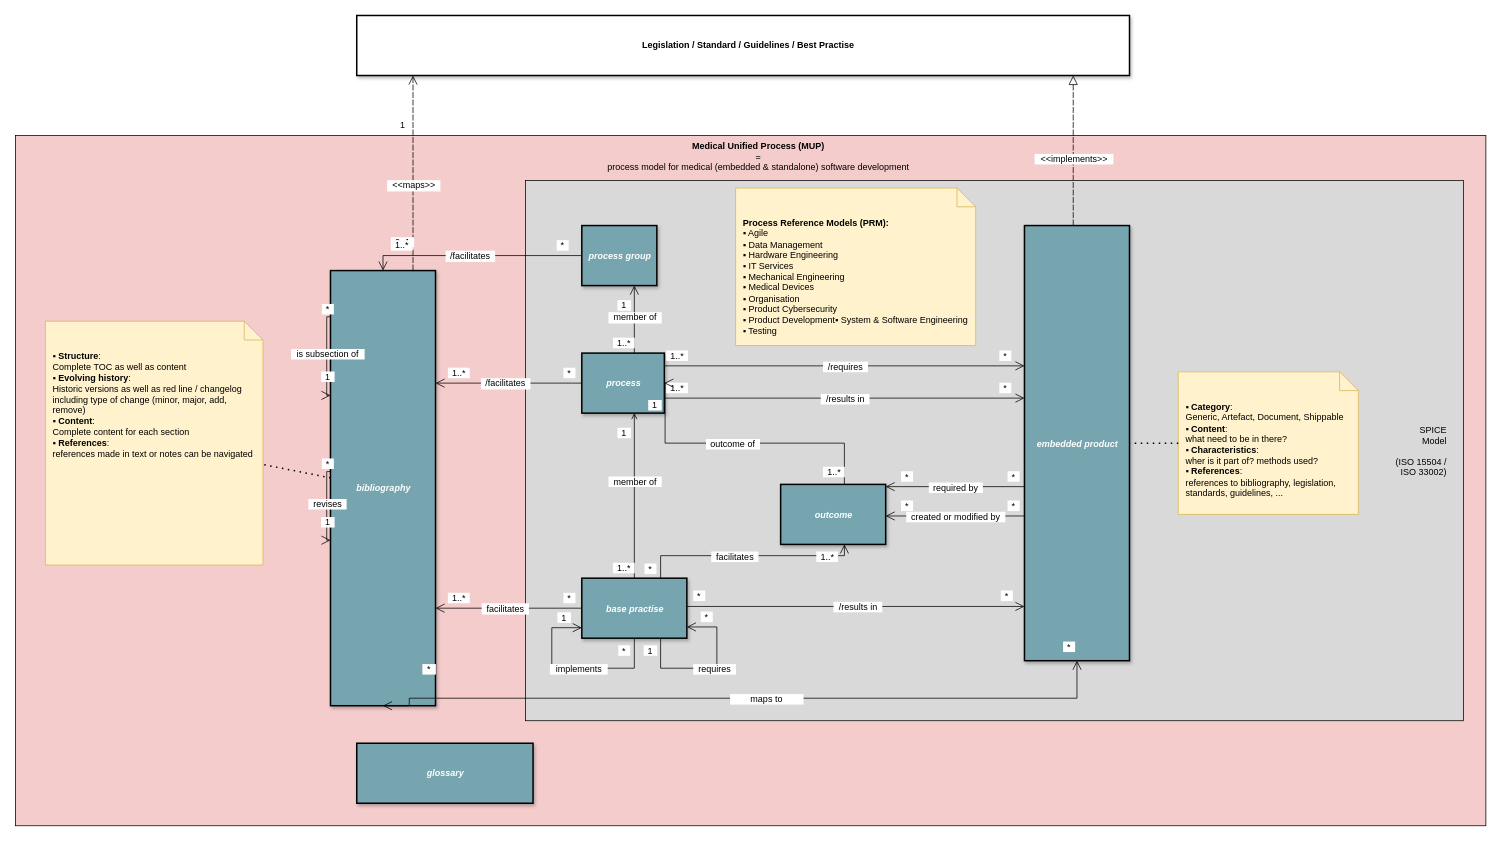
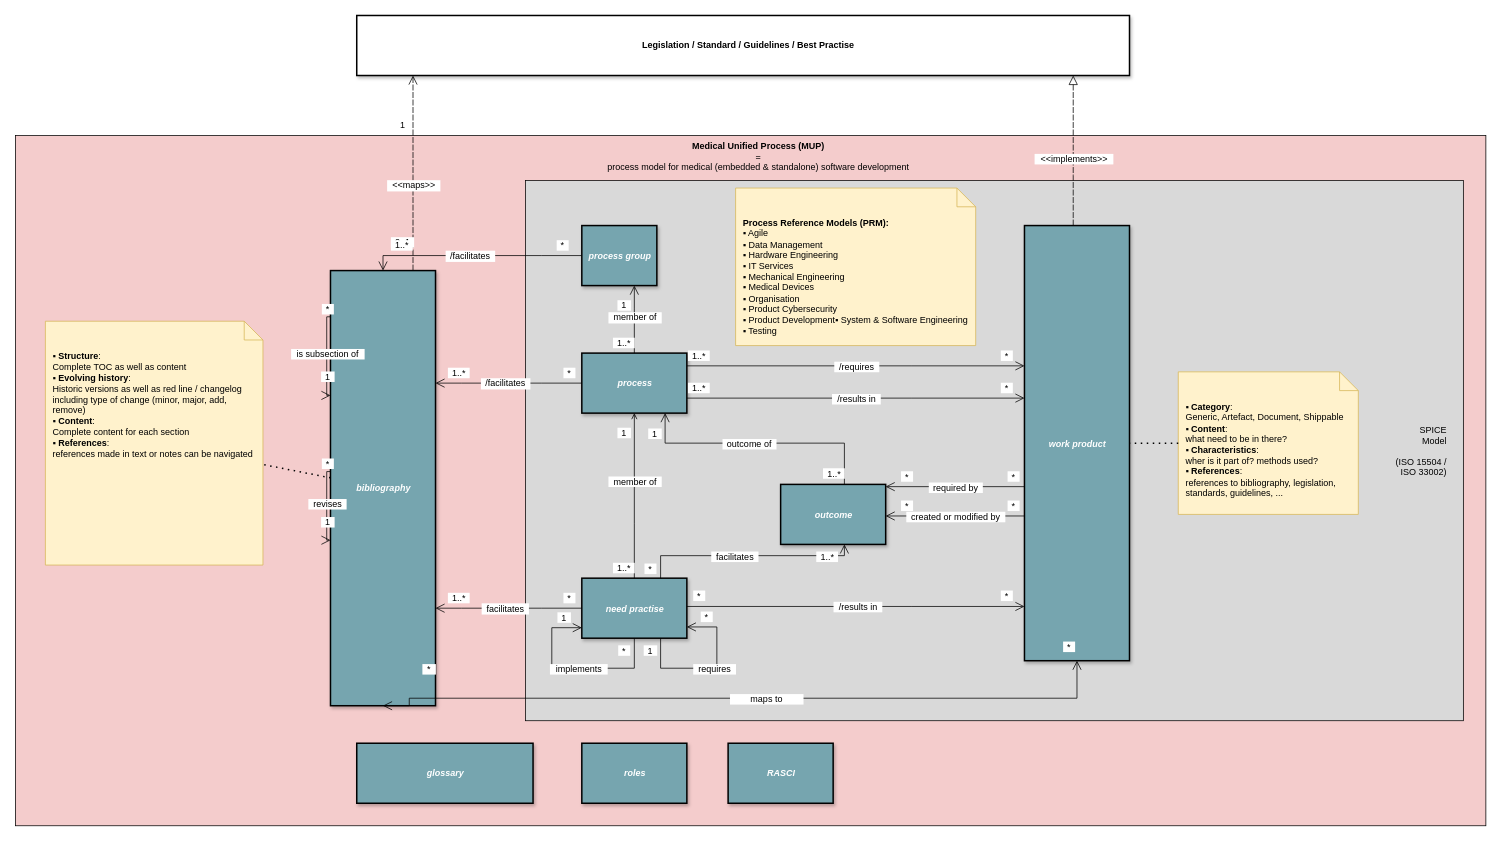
- <mxCell id="5" value="&lt;div style='width: 133.0px;height:auto;word-break: break-word;line-height:1em;'&gt;&lt;div align=&quot;center&quot;&gt;&lt;/div&gt; &lt;div align=&quot;center&quot;&gt;&lt;span style=&quot;font-family: Arial; font-style: italic; text-decoration: none; font-weight: bold; font-size: 12px; color: rgb(255, 255, 255); line-height: 14px;&quot;&gt;process&lt;/span&gt;&lt;/div&gt;&lt;/div&gt;" style="shape=rect;shadow=1;strokeWidth=2;fillColor=#76a5af;strokeColor=#000000;opacity=100.0;html=1;nl2Br=0;verticalAlign=middle;align=center;spacingLeft=8.0;spacingRight=6;whiteSpace=wrap;gliffyId=2;" parent="1" vertex="1"><mxGeometry x="775" y="470" width="110" height="80" as="geometry" /></mxCell>
+ <mxCell id="5" value="&lt;div style='width: 133.0px;height:auto;word-break: break-word;line-height:1em;'&gt;&lt;div align=&quot;center&quot;&gt;&lt;/div&gt; &lt;div align=&quot;center&quot;&gt;&lt;span style=&quot;font-family: Arial; font-style: italic; text-decoration: none; font-weight: bold; font-size: 12px; color: rgb(255, 255, 255); line-height: 14px;&quot;&gt;process&lt;/span&gt;&lt;/div&gt;&lt;/div&gt;" style="shape=rect;shadow=1;strokeWidth=2;fillColor=#76a5af;strokeColor=#000000;opacity=100.0;html=1;nl2Br=0;verticalAlign=middle;align=center;spacingLeft=8.0;spacingRight=6;whiteSpace=wrap;gliffyId=2;" parent="1" vertex="1"><mxGeometry x="775" y="470" width="140" height="80" as="geometry" /></mxCell>
- <mxCell id="7" value="&lt;div style='width: 133.0px;height:auto;word-break: break-word;line-height:1em;'&gt;&lt;div align=&quot;center&quot;&gt;&lt;/div&gt; &lt;div align=&quot;center&quot;&gt;&lt;span style=&quot;font-family: Arial; font-size: 12px; line-height: 0;&quot;&gt;&lt;span style=&quot;font-style: italic; font-weight: bold; color: rgb(255, 255, 255); line-height: 14px;&quot;&gt;embedded product&lt;/span&gt;&lt;br&gt;&lt;/span&gt;&lt;/div&gt;&lt;/div&gt;" style="shape=rect;shadow=1;strokeWidth=2;fillColor=#76a5af;strokeColor=#000000;opacity=100.0;html=1;nl2Br=0;verticalAlign=middle;align=center;spacingLeft=8.0;spacingRight=6;whiteSpace=wrap;gliffyId=9;" parent="1" vertex="1"><mxGeometry x="1365" y="300" width="140" height="580" as="geometry" /></mxCell>
+ <mxCell id="7" value="&lt;div style='width: 133.0px;height:auto;word-break: break-word;line-height:1em;'&gt;&lt;div align=&quot;center&quot;&gt;&lt;/div&gt; &lt;div align=&quot;center&quot;&gt;&lt;span style=&quot;font-family: Arial; font-size: 12px; line-height: 0;&quot;&gt;&lt;span style=&quot;font-style: italic; font-weight: bold; color: rgb(255, 255, 255); line-height: 14px;&quot;&gt;work product&lt;/span&gt;&lt;br&gt;&lt;/span&gt;&lt;/div&gt;&lt;/div&gt;" style="shape=rect;shadow=1;strokeWidth=2;fillColor=#76a5af;strokeColor=#000000;opacity=100.0;html=1;nl2Br=0;verticalAlign=middle;align=center;spacingLeft=8.0;spacingRight=6;whiteSpace=wrap;gliffyId=9;" parent="1" vertex="1"><mxGeometry x="1365" y="300" width="140" height="580" as="geometry" /></mxCell>
- <mxCell id="6" value="&lt;div style='width: 133.0px;height:auto;word-break: break-word;line-height:1em;'&gt;&lt;div align=&quot;center&quot;&gt;&lt;/div&gt;&lt;div align=&quot;center&quot;&gt;&lt;span style=&quot;font-family: Arial; font-size: 12px; line-height: 0;&quot;&gt;&lt;span style=&quot; line-height: 0;&quot;&gt;&lt;span style=&quot;font-style: italic; font-weight: bold; color: rgb(255, 255, 255); line-height: 14px;&quot;&gt;base practise&lt;/span&gt;&lt;br&gt;&lt;/span&gt;&lt;/span&gt;&lt;/div&gt;&lt;/div&gt;" style="shape=rect;shadow=1;strokeWidth=2;fillColor=#76a5af;strokeColor=#000000;opacity=100.0;html=1;nl2Br=0;verticalAlign=middle;align=center;spacingLeft=8.0;spacingRight=6;whiteSpace=wrap;gliffyId=4;" parent="1" vertex="1"><mxGeometry x="775" y="770" width="140" height="80" as="geometry" /></mxCell>
+ <mxCell id="6" value="&lt;div style='width: 133.0px;height:auto;word-break: break-word;line-height:1em;'&gt;&lt;div align=&quot;center&quot;&gt;&lt;/div&gt;&lt;div align=&quot;center&quot;&gt;&lt;span style=&quot;font-family: Arial; font-size: 12px; line-height: 0;&quot;&gt;&lt;span style=&quot; line-height: 0;&quot;&gt;&lt;span style=&quot;font-style: italic; font-weight: bold; color: rgb(255, 255, 255); line-height: 14px;&quot;&gt;need practise&lt;/span&gt;&lt;br&gt;&lt;/span&gt;&lt;/span&gt;&lt;/div&gt;&lt;/div&gt;" style="shape=rect;shadow=1;strokeWidth=2;fillColor=#76a5af;strokeColor=#000000;opacity=100.0;html=1;nl2Br=0;verticalAlign=middle;align=center;spacingLeft=8.0;spacingRight=6;whiteSpace=wrap;gliffyId=4;" parent="1" vertex="1"><mxGeometry x="775" y="770" width="140" height="80" as="geometry" /></mxCell>
+ <mxCell id="90" value="roles" style="shape=rect;shadow=1;strokeWidth=2;fillColor=#76a5af;strokeColor=#000000;opacity=100.0;html=1;nl2Br=0;verticalAlign=middle;align=center;spacingLeft=8.0;spacingRight=6;whiteSpace=wrap;gliffyId=4;fontColor=#FFFFFF;fontStyle=3" vertex="1" parent="1"><mxGeometry x="775" y="990" width="140" height="80" as="geometry" /></mxCell>
+ <mxCell id="91" value="RASCI" style="shape=rect;shadow=1;strokeWidth=2;fillColor=#76a5af;strokeColor=#000000;opacity=100.0;html=1;nl2Br=0;verticalAlign=middle;align=center;spacingLeft=8.0;spacingRight=6;whiteSpace=wrap;gliffyId=4;fontColor=#FFFFFF;fontStyle=3" vertex="1" parent="1"><mxGeometry x="970" y="990" width="140" height="80" as="geometry" /></mxCell>
